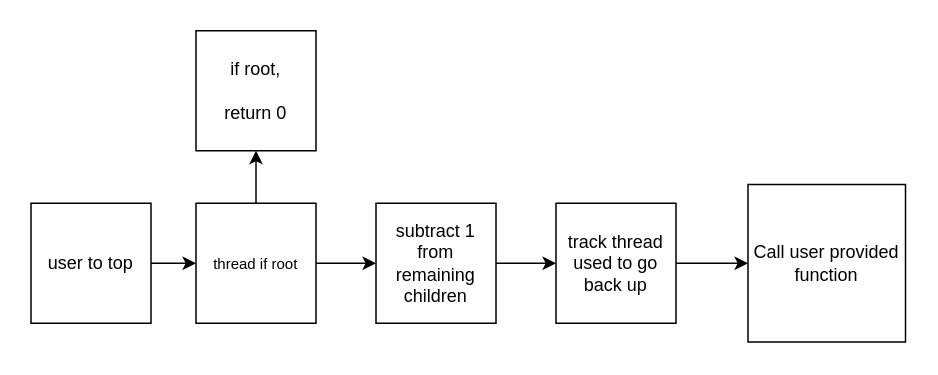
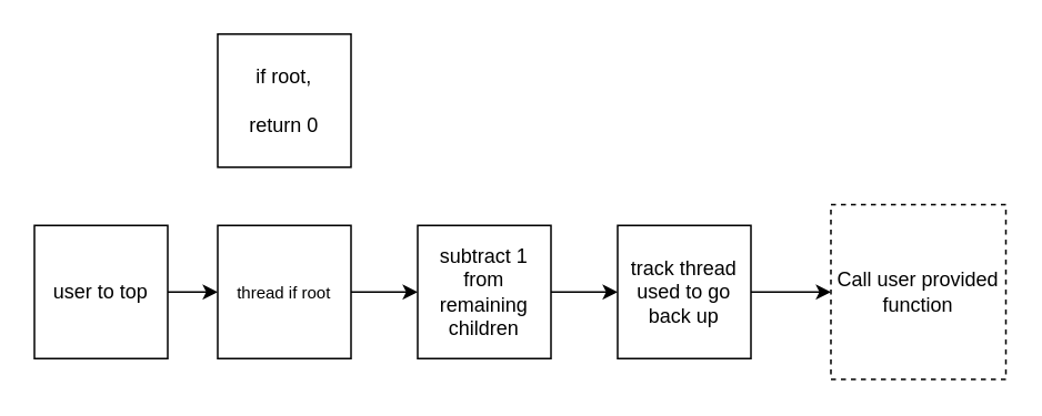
- <mxCell id="11" value="" style="endArrow=classic;html=1;rounded=0;exitX=0.5;exitY=0;exitDx=0;exitDy=0;entryX=0.5;entryY=1;entryDx=0;entryDy=0;" edge="1" parent="1" source="5" target="12"><mxGeometry width="50" height="50" relative="1" as="geometry"><mxPoint x="140" y="120" as="sourcePoint" /><mxPoint x="170" y="70" as="targetPoint" /></mxGeometry></mxCell>
- <mxCell id="10" value="&lt;div&gt;Call user provided function&lt;br&gt;&lt;/div&gt;" style="whiteSpace=wrap;html=1;aspect=fixed;" vertex="1" parent="1"><mxGeometry x="498" y="122.5" width="105" height="105" as="geometry" /></mxCell>
+ <mxCell id="10" value="&lt;div&gt;Call user provided function&lt;br&gt;&lt;/div&gt;" style="whiteSpace=wrap;html=1;aspect=fixed;dashed=1;" vertex="1" parent="1"><mxGeometry x="498" y="122.5" width="105" height="105" as="geometry" /></mxCell>
